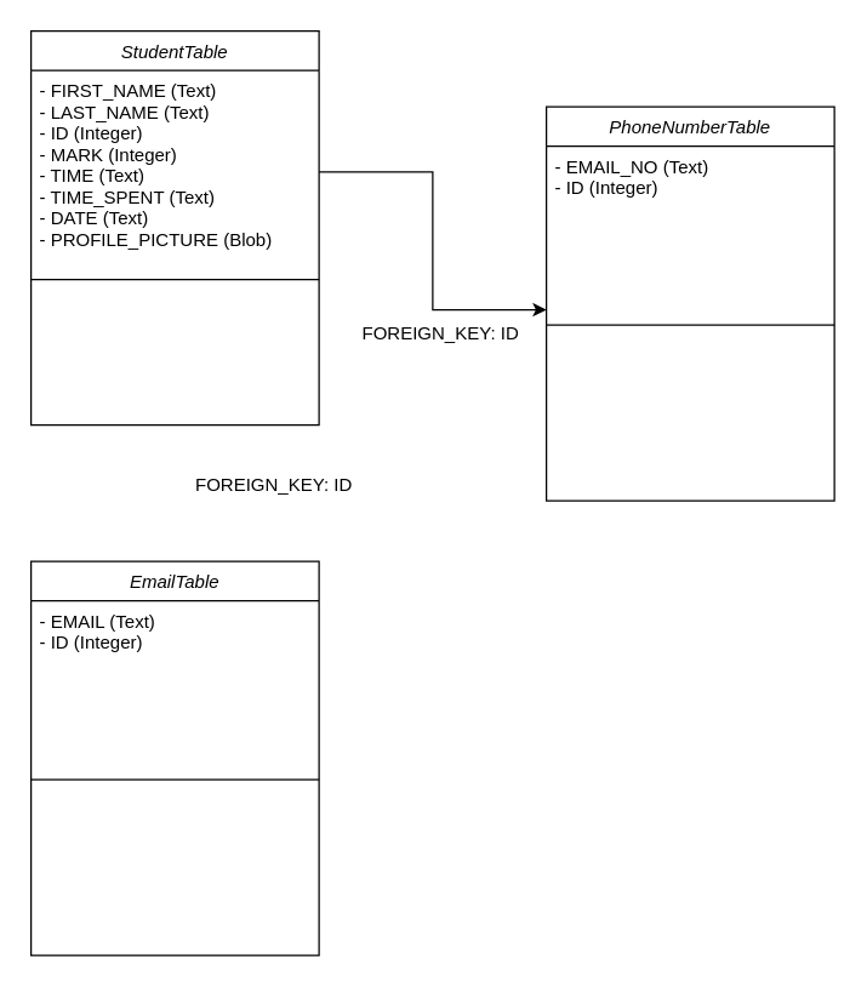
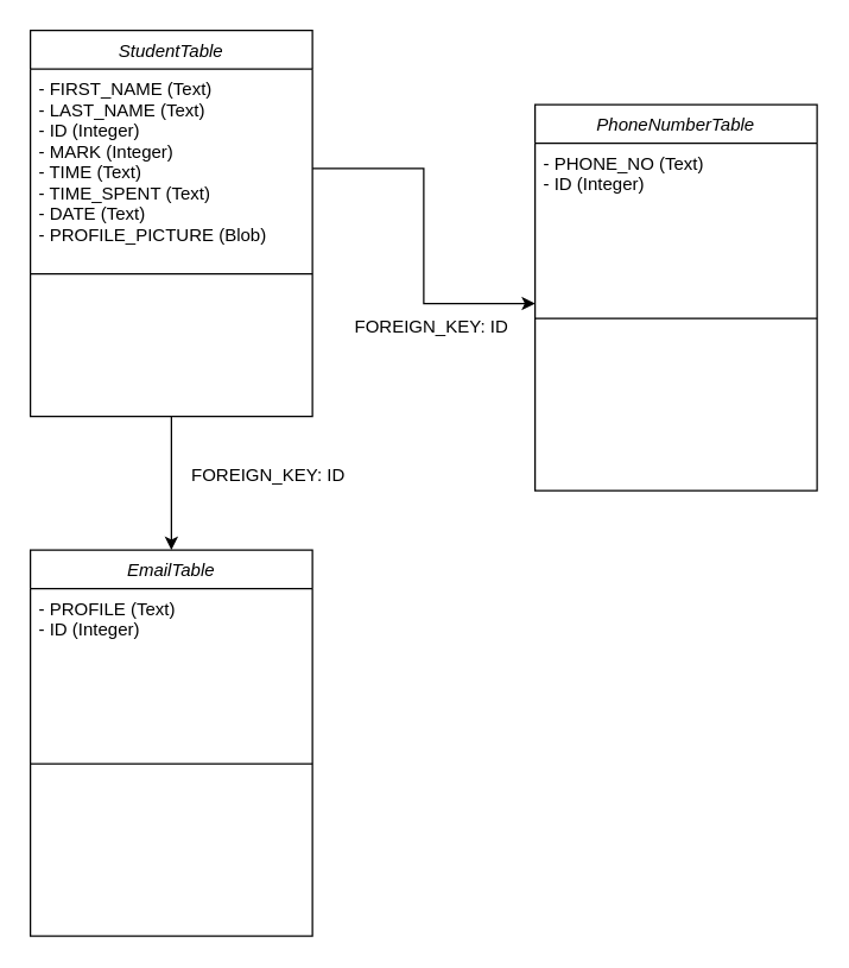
- <mxCell id="7" value="- EMAIL_NO (Text)&#10;- ID (Integer)" style="text;align=left;verticalAlign=top;spacingLeft=4;spacingRight=4;overflow=hidden;rotatable=0;points=[[0,0.5],[1,0.5]];portConstraint=eastwest;" parent="6" vertex="1"><mxGeometry y="26" width="190" height="114" as="geometry" /></mxCell>
+ <mxCell id="7" value="- PHONE_NO (Text)&#10;- ID (Integer)" style="text;align=left;verticalAlign=top;spacingLeft=4;spacingRight=4;overflow=hidden;rotatable=0;points=[[0,0.5],[1,0.5]];portConstraint=eastwest;" parent="6" vertex="1"><mxGeometry y="26" width="190" height="114" as="geometry" /></mxCell>
+ <mxCell id="2" style="edgeStyle=orthogonalEdgeStyle;rounded=0;orthogonalLoop=1;jettySize=auto;html=1;entryX=0.5;entryY=0;entryDx=0;entryDy=0;" edge="1" parent="1" source="3" target="9"><mxGeometry relative="1" as="geometry" /></mxCell>
- <mxCell id="10" value="- EMAIL (Text)&#10;- ID (Integer)" style="text;align=left;verticalAlign=top;spacingLeft=4;spacingRight=4;overflow=hidden;rotatable=0;points=[[0,0.5],[1,0.5]];portConstraint=eastwest;" parent="9" vertex="1"><mxGeometry y="26" width="190" height="114" as="geometry" /></mxCell>
+ <mxCell id="10" value="- PROFILE (Text)&#10;- ID (Integer)" style="text;align=left;verticalAlign=top;spacingLeft=4;spacingRight=4;overflow=hidden;rotatable=0;points=[[0,0.5],[1,0.5]];portConstraint=eastwest;" parent="9" vertex="1"><mxGeometry y="26" width="190" height="114" as="geometry" /></mxCell>
